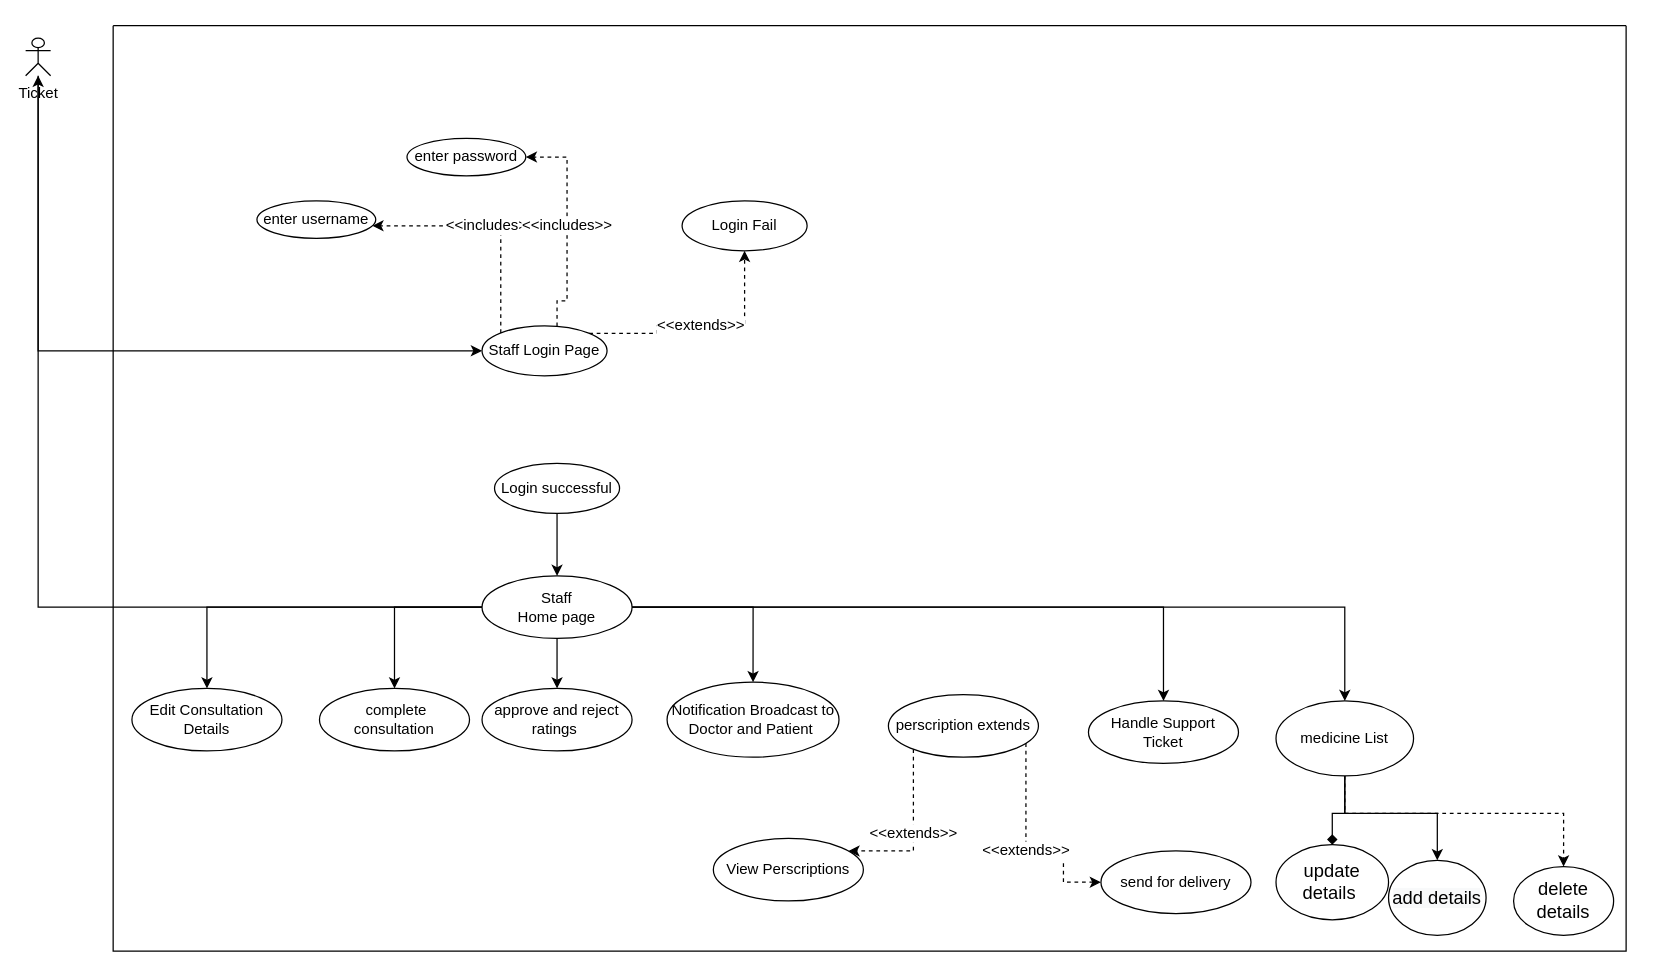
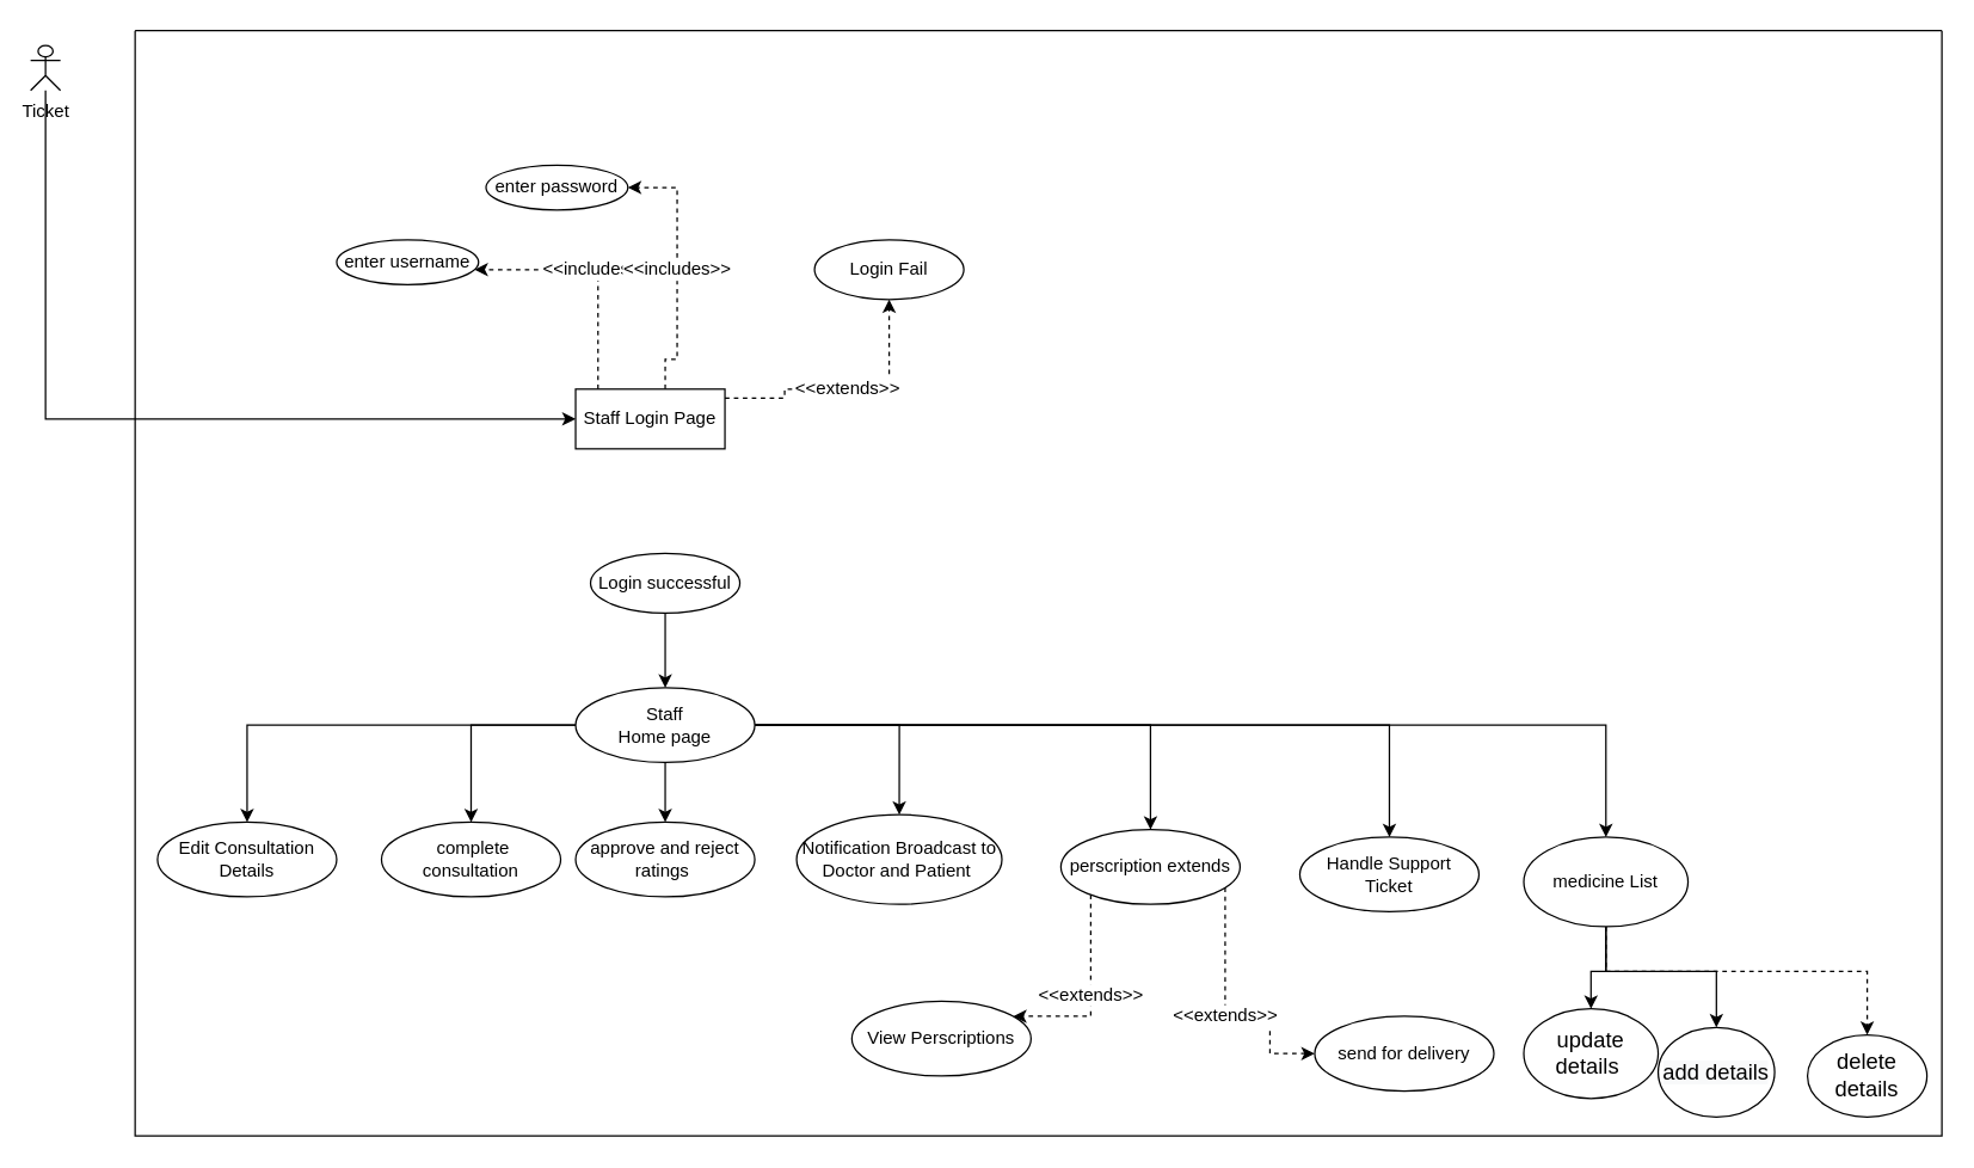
- <mxCell id="7" value="enter username" style="ellipse;whiteSpace=wrap;html=1;fontSize=12;" vertex="1" parent="2"><mxGeometry x="115" y="140" width="95" height="30" as="geometry" /></mxCell>
+ <mxCell id="7" value="enter username" style="ellipse;whiteSpace=wrap;html=1;fontSize=12;" vertex="1" parent="2"><mxGeometry x="135" y="140" width="95" height="30" as="geometry" /></mxCell>
- <mxCell id="3" value="Staff Login Page" style="ellipse;whiteSpace=wrap;html=1;fontSize=12;" vertex="1" parent="2"><mxGeometry x="295" y="240" width="100" height="40" as="geometry" /></mxCell>
+ <mxCell id="3" value="Staff Login Page" style="whiteSpace=wrap;html=1;fontSize=12;rounded=0;" vertex="1" parent="2"><mxGeometry x="295" y="240" width="100" height="40" as="geometry" /></mxCell>
- <mxCell id="22" style="edgeStyle=orthogonalEdgeStyle;rounded=0;orthogonalLoop=1;jettySize=auto;html=1;" edge="1" parent="2" source="11" target="37"><mxGeometry relative="1" as="geometry" /></mxCell>
+ <mxCell id="22" style="edgeStyle=orthogonalEdgeStyle;rounded=0;orthogonalLoop=1;jettySize=auto;html=1;" edge="1" parent="2" source="11" target="21"><mxGeometry relative="1" as="geometry" /></mxCell>
- <mxCell id="32" style="edgeStyle=orthogonalEdgeStyle;rounded=0;orthogonalLoop=1;jettySize=auto;html=1;endArrow=diamond;" edge="1" parent="2" source="29" target="31"><mxGeometry relative="1" as="geometry"><Array as="points"><mxPoint x="985" y="630" /><mxPoint x="975" y="630" /></Array></mxGeometry></mxCell>
+ <mxCell id="32" style="edgeStyle=orthogonalEdgeStyle;rounded=0;orthogonalLoop=1;jettySize=auto;html=1;" edge="1" parent="2" source="29" target="31"><mxGeometry relative="1" as="geometry"><Array as="points"><mxPoint x="985" y="630" /><mxPoint x="975" y="630" /></Array></mxGeometry></mxCell>
